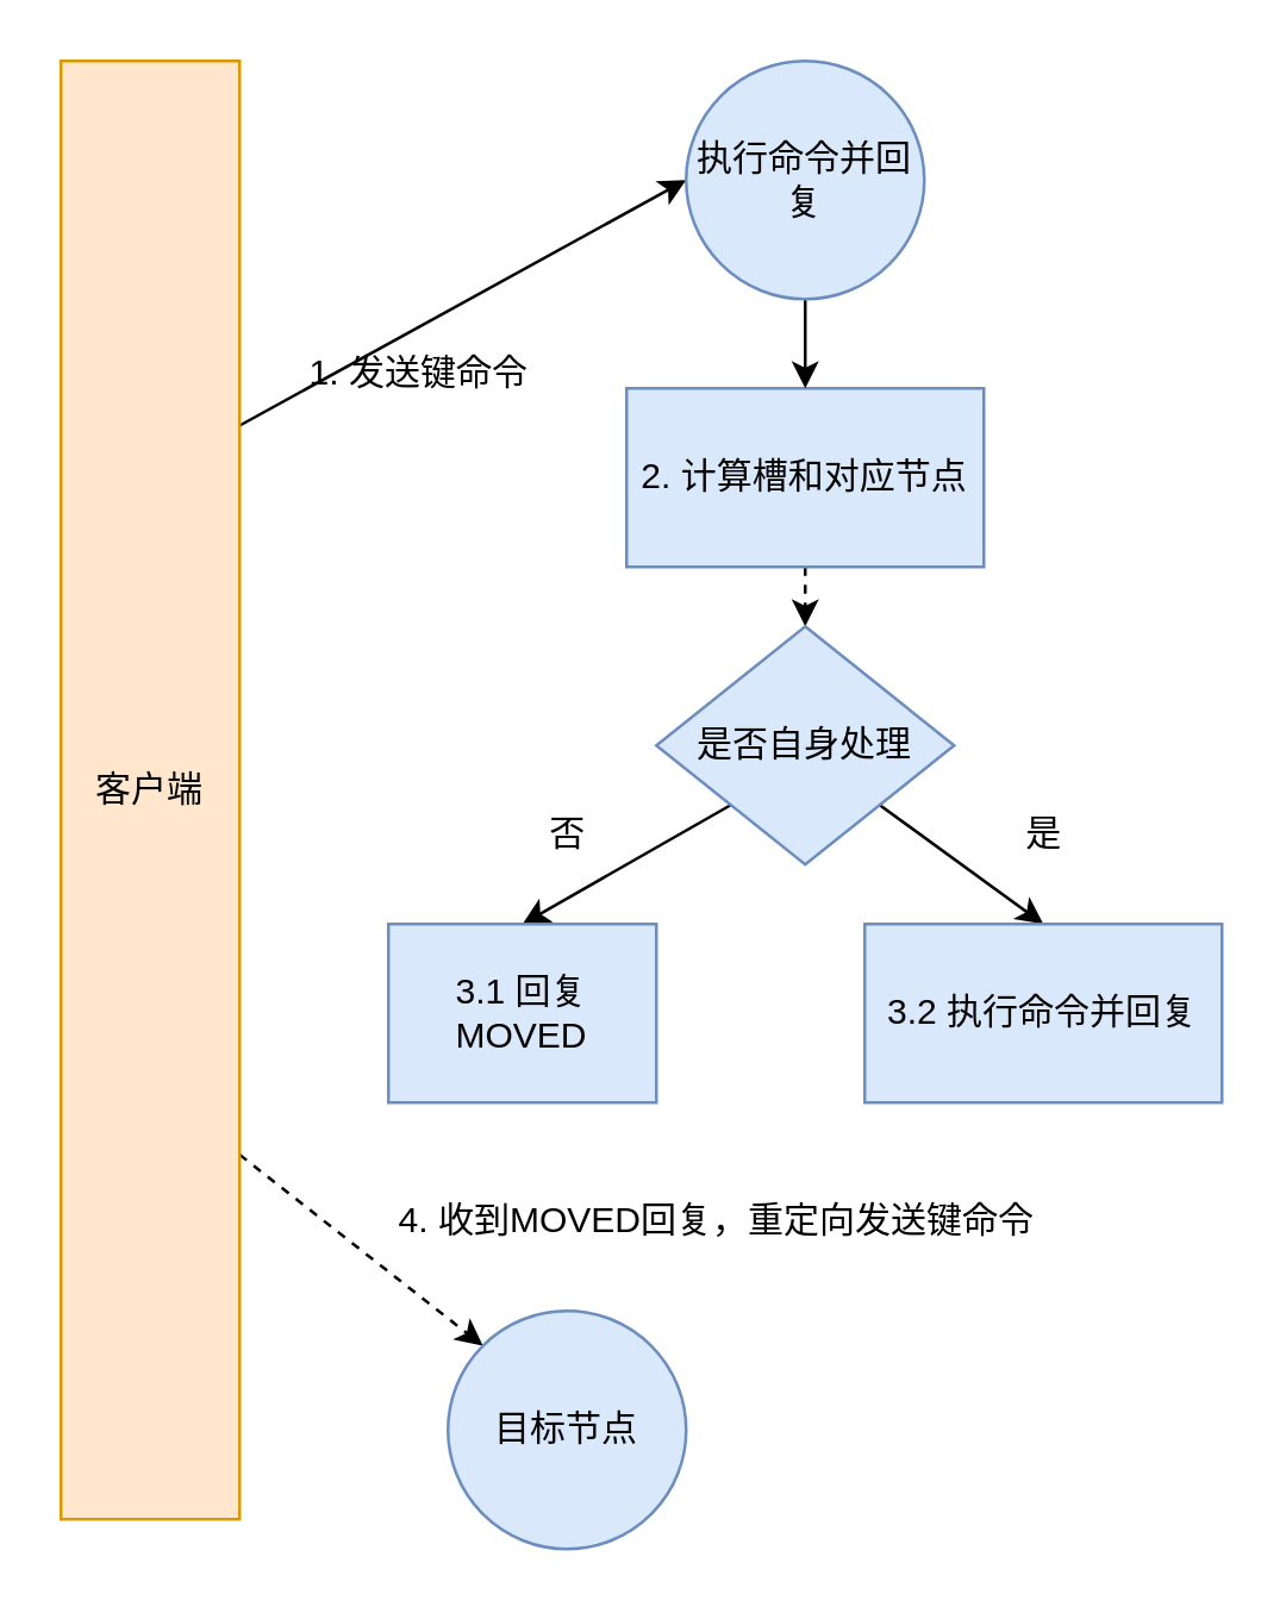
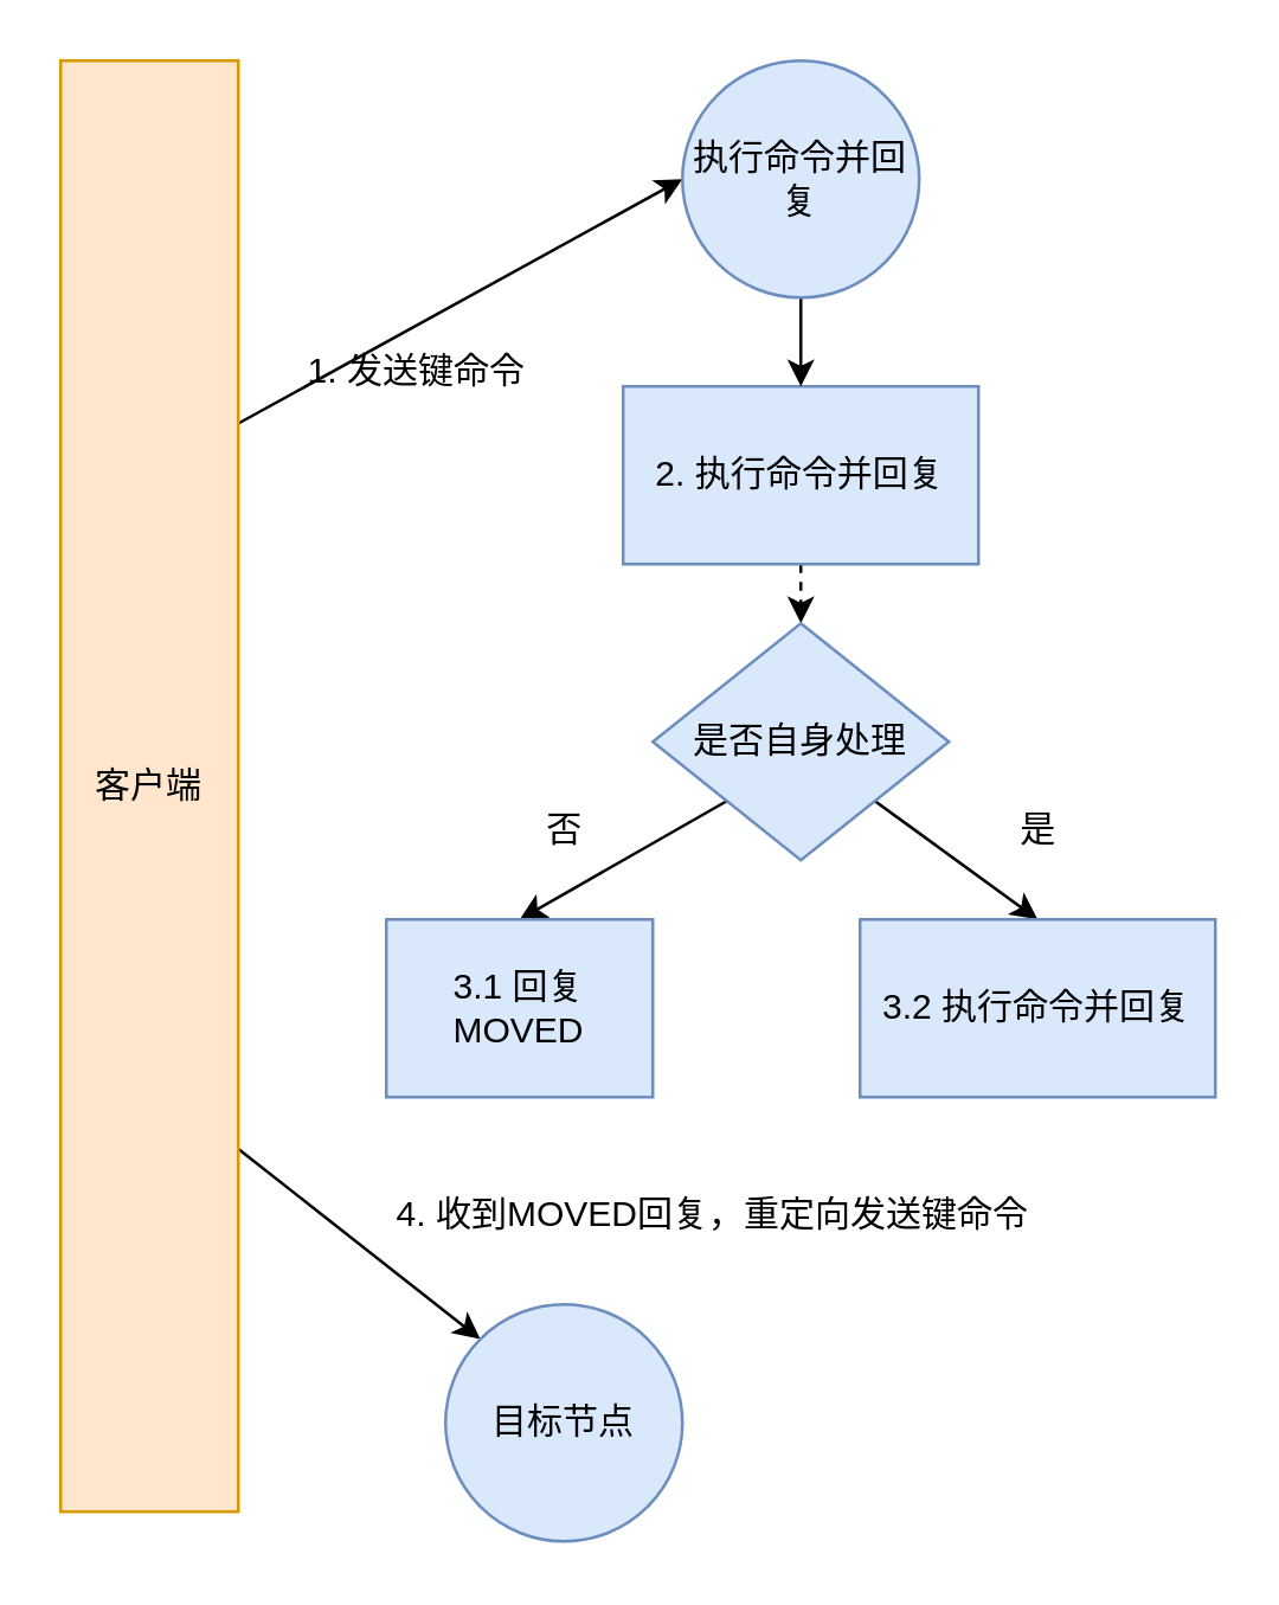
- <mxCell id="6" value="2. 计算槽和对应节点" style="rounded=0;whiteSpace=wrap;html=1;fillColor=#dae8fc;strokeColor=#6c8ebf;" vertex="1" parent="1"><mxGeometry x="210" y="130" width="120" height="60" as="geometry" /></mxCell>
+ <mxCell id="6" value="2. 执行命令并回复" style="rounded=0;whiteSpace=wrap;html=1;fillColor=#dae8fc;strokeColor=#6c8ebf;" vertex="1" parent="1"><mxGeometry x="210" y="130" width="120" height="60" as="geometry" /></mxCell>
- <mxCell id="2" style="edgeStyle=none;rounded=0;orthogonalLoop=1;jettySize=auto;html=1;exitX=1;exitY=0.75;exitDx=0;exitDy=0;entryX=0;entryY=0;entryDx=0;entryDy=0;dashed=1;" edge="1" parent="1" source="4" target="14"><mxGeometry relative="1" as="geometry" /></mxCell>
+ <mxCell id="2" style="edgeStyle=none;rounded=0;orthogonalLoop=1;jettySize=auto;html=1;exitX=1;exitY=0.75;exitDx=0;exitDy=0;entryX=0;entryY=0;entryDx=0;entryDy=0;" edge="1" parent="1" source="4" target="14"><mxGeometry relative="1" as="geometry" /></mxCell>
